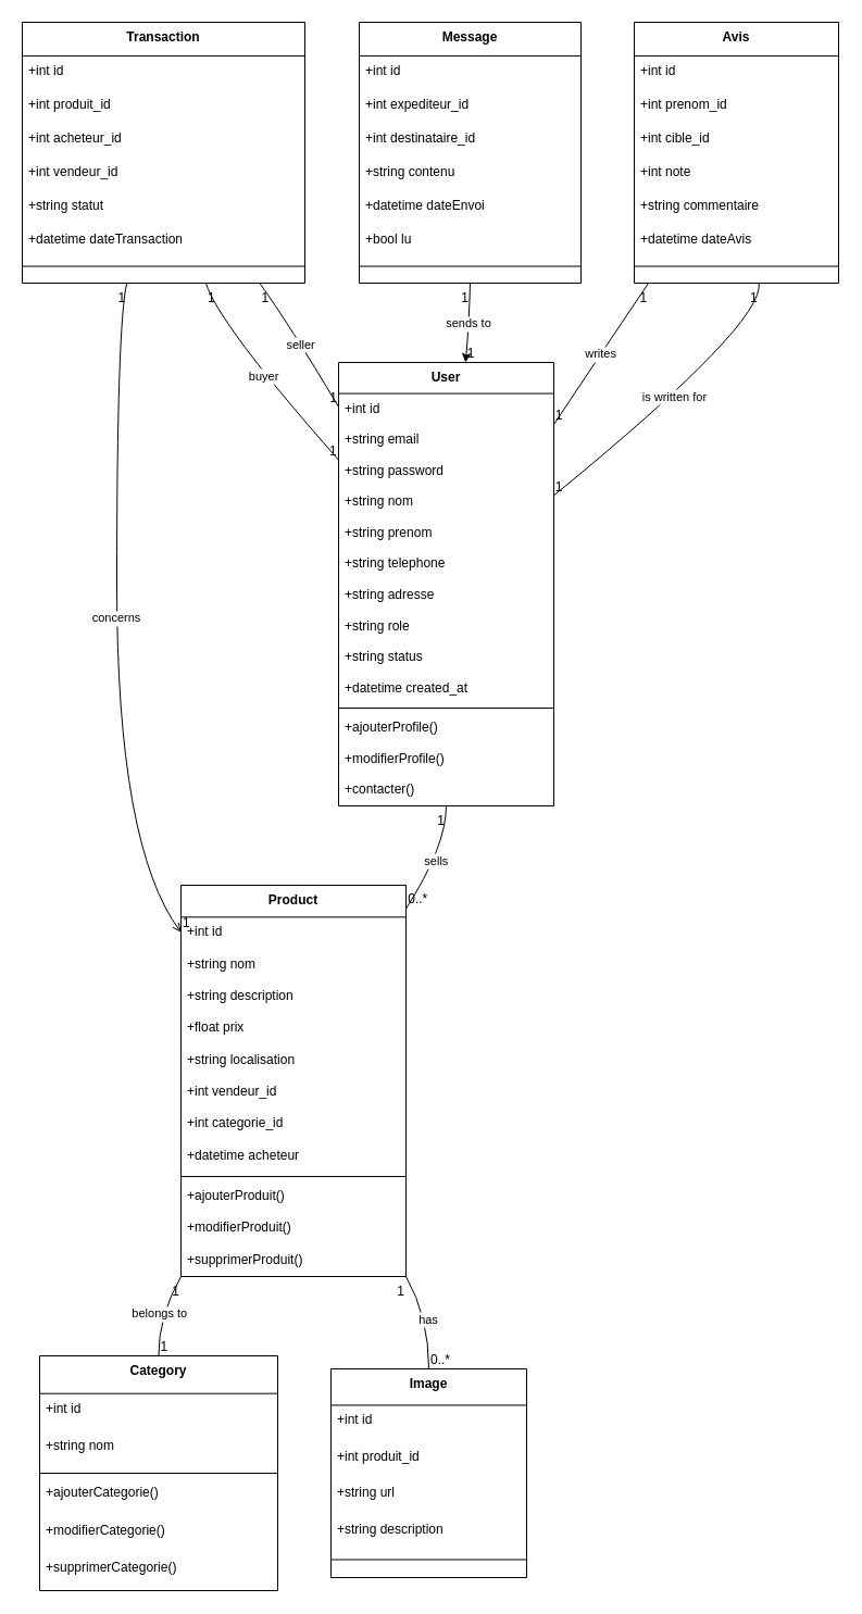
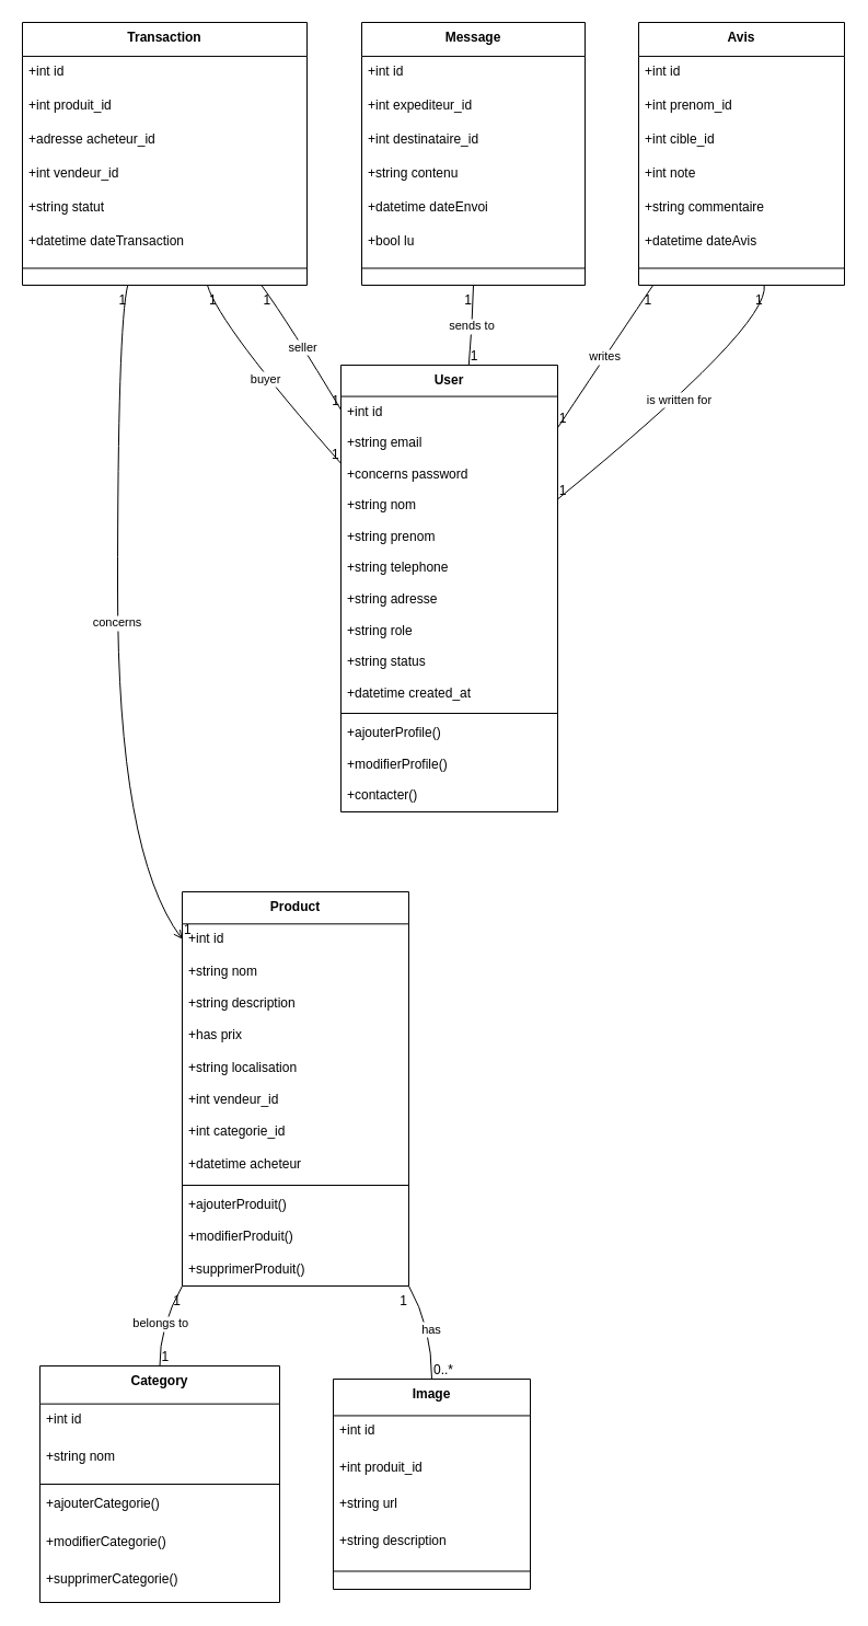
- <mxCell id="46" value="+int acheteur_id" style="text;strokeColor=none;fillColor=none;align=left;verticalAlign=top;spacingLeft=4;spacingRight=4;overflow=hidden;rotatable=0;points=[[0,0.5],[1,0.5]];portConstraint=eastwest;" vertex="1" parent="43"><mxGeometry y="93" width="260" height="31" as="geometry" /></mxCell>
+ <mxCell id="46" value="+adresse acheteur_id" style="text;strokeColor=none;fillColor=none;align=left;verticalAlign=top;spacingLeft=4;spacingRight=4;overflow=hidden;rotatable=0;points=[[0,0.5],[1,0.5]];portConstraint=eastwest;" vertex="1" parent="43"><mxGeometry y="93" width="260" height="31" as="geometry" /></mxCell>
- <mxCell id="85" value="sends to" style="curved=1;startArrow=none;endArrow=classic;exitX=0.5;exitY=1;entryX=0.59;entryY=0;" edge="1" parent="1" source="51" target="2"><mxGeometry relative="1" as="geometry"><Array as="points"><mxPoint x="431" y="297" /></Array></mxGeometry></mxCell>
+ <mxCell id="85" value="sends to" style="curved=1;startArrow=none;endArrow=none;exitX=0.5;exitY=1;entryX=0.59;entryY=0;" edge="1" parent="1" source="51" target="2"><mxGeometry relative="1" as="geometry"><Array as="points"><mxPoint x="431" y="297" /></Array></mxGeometry></mxCell>
- <mxCell id="5" value="+string password" style="text;strokeColor=none;fillColor=none;align=left;verticalAlign=top;spacingLeft=4;spacingRight=4;overflow=hidden;rotatable=0;points=[[0,0.5],[1,0.5]];portConstraint=eastwest;" vertex="1" parent="2"><mxGeometry y="86" width="198" height="29" as="geometry" /></mxCell>
+ <mxCell id="5" value="+concerns password" style="text;strokeColor=none;fillColor=none;align=left;verticalAlign=top;spacingLeft=4;spacingRight=4;overflow=hidden;rotatable=0;points=[[0,0.5],[1,0.5]];portConstraint=eastwest;" vertex="1" parent="2"><mxGeometry y="86" width="198" height="29" as="geometry" /></mxCell>
- <mxCell id="67" value="sells" style="curved=1;startArrow=none;endArrow=none;exitX=0.5;exitY=1;entryX=1;entryY=0.06;" edge="1" parent="1" source="2" target="17"><mxGeometry relative="1" as="geometry"><Array as="points"><mxPoint x="410" y="778" /></Array></mxGeometry></mxCell>
- <mxCell id="68" value="1" style="edgeLabel;resizable=0;labelBackgroundColor=none;fontSize=12;align=right;verticalAlign=top;" vertex="1" parent="67"><mxGeometry x="-1" relative="1" as="geometry" /></mxCell>
- <mxCell id="69" value="0..*" style="edgeLabel;resizable=0;labelBackgroundColor=none;fontSize=12;align=left;verticalAlign=bottom;" vertex="1" parent="67"><mxGeometry x="1" relative="1" as="geometry" /></mxCell>
- <mxCell id="21" value="+float prix" style="text;strokeColor=none;fillColor=none;align=left;verticalAlign=top;spacingLeft=4;spacingRight=4;overflow=hidden;rotatable=0;points=[[0,0.5],[1,0.5]];portConstraint=eastwest;" vertex="1" parent="17"><mxGeometry y="117" width="207" height="29" as="geometry" /></mxCell>
+ <mxCell id="21" value="+has prix" style="text;strokeColor=none;fillColor=none;align=left;verticalAlign=top;spacingLeft=4;spacingRight=4;overflow=hidden;rotatable=0;points=[[0,0.5],[1,0.5]];portConstraint=eastwest;" vertex="1" parent="17"><mxGeometry y="117" width="207" height="29" as="geometry" /></mxCell>
